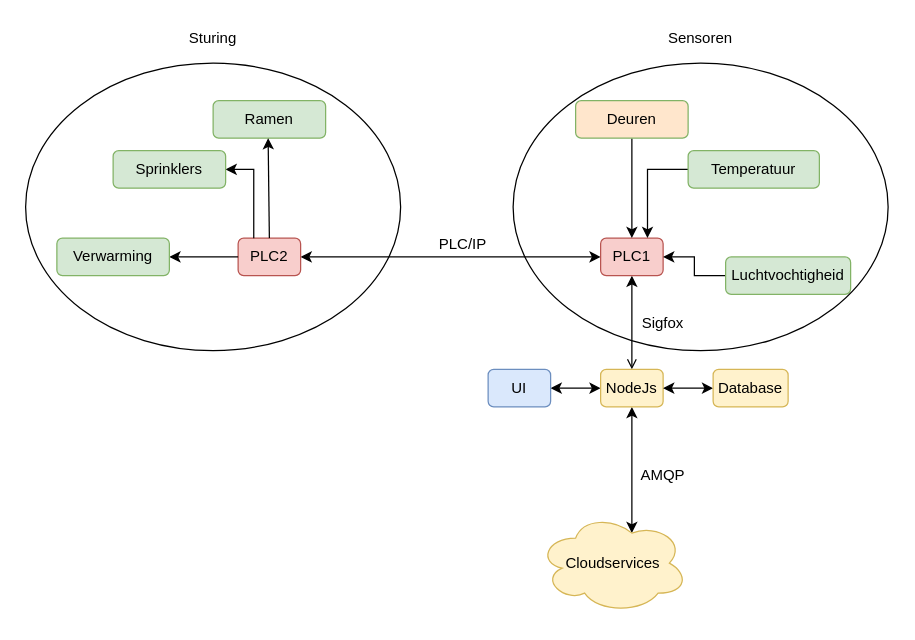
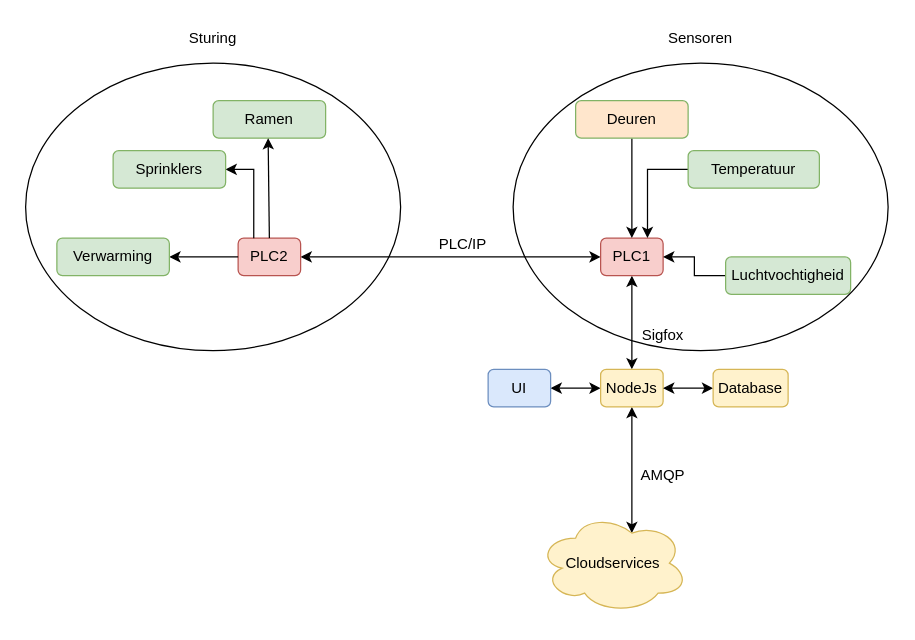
- <mxCell id="29" value="Sigfox" style="text;html=1;strokeColor=none;fillColor=none;align=center;verticalAlign=middle;whiteSpace=wrap;rounded=0;" parent="1" vertex="1"><mxGeometry x="510" y="247.5" width="40" height="20" as="geometry" /></mxCell>
+ <mxCell id="29" value="Sigfox" style="text;html=1;strokeColor=none;fillColor=none;align=center;verticalAlign=middle;whiteSpace=wrap;rounded=0;" parent="1" vertex="1"><mxGeometry x="510" y="257.5" width="40" height="20" as="geometry" /></mxCell>
- <mxCell id="2" value="" style="edgeStyle=orthogonalEdgeStyle;rounded=0;orthogonalLoop=1;jettySize=auto;html=1;startArrow=classic;startFill=1;endArrow=open;" parent="1" source="4" target="13" edge="1"><mxGeometry relative="1" as="geometry" /></mxCell>
+ <mxCell id="2" value="" style="edgeStyle=orthogonalEdgeStyle;rounded=0;orthogonalLoop=1;jettySize=auto;html=1;startArrow=classic;startFill=1;" parent="1" source="4" target="13" edge="1"><mxGeometry relative="1" as="geometry" /></mxCell>
